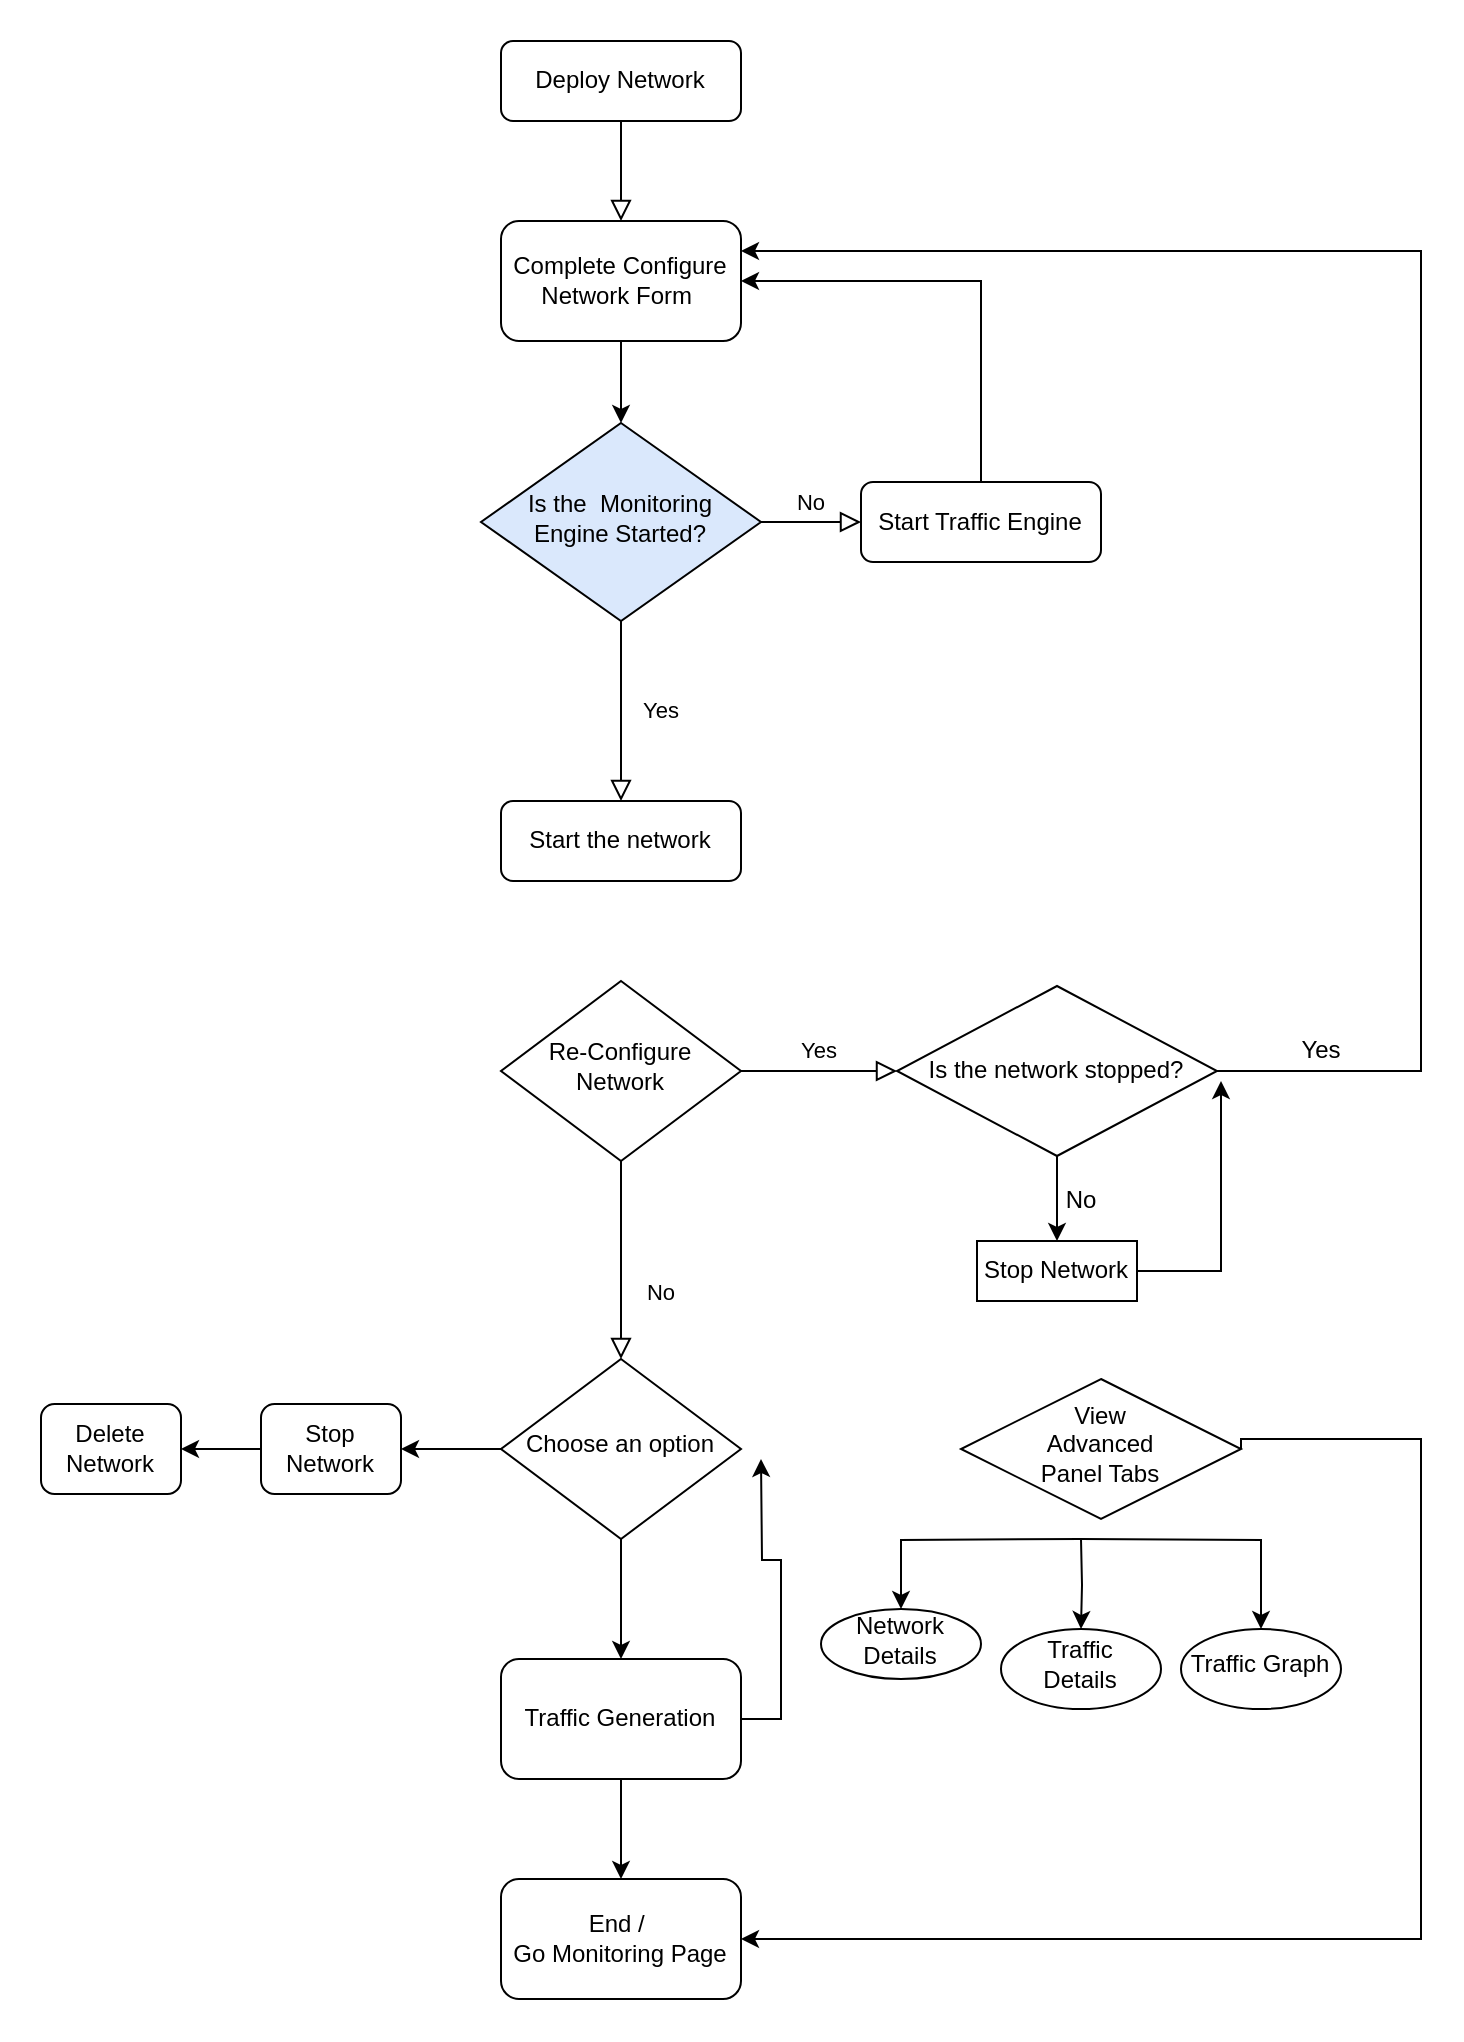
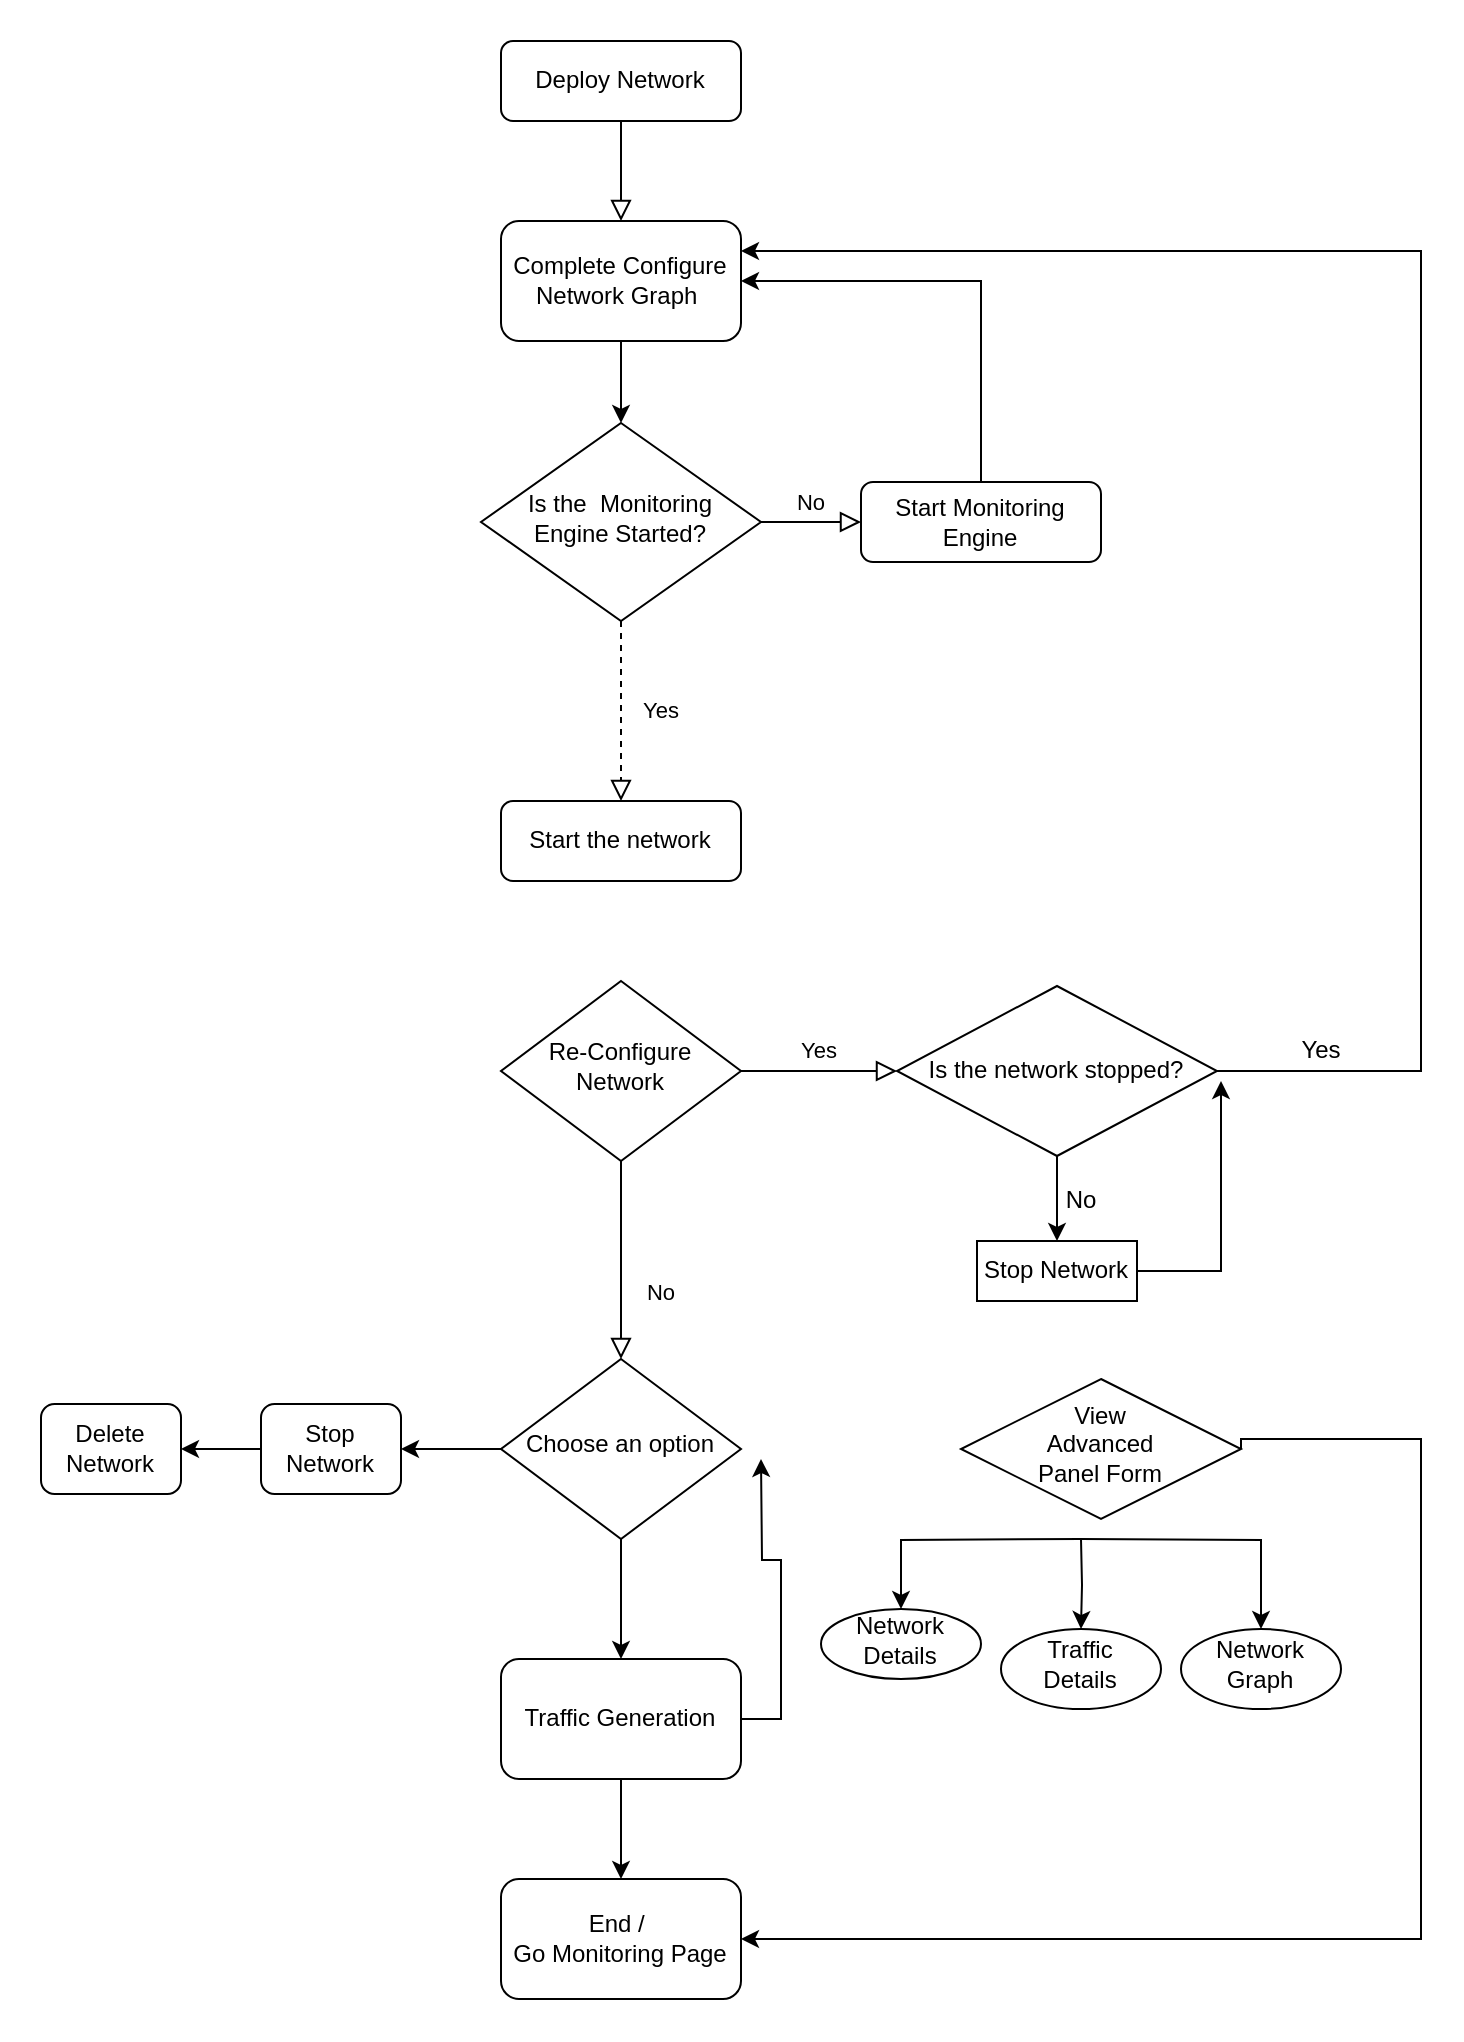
- <mxCell id="13" value="Complete Configure Network Form&amp;nbsp;" style="rounded=1;whiteSpace=wrap;html=1;" parent="1" vertex="1"><mxGeometry x="250" y="110" width="120" height="60" as="geometry" /></mxCell>
+ <mxCell id="13" value="Complete Configure Network Graph&amp;nbsp;" style="rounded=1;whiteSpace=wrap;html=1;" parent="1" vertex="1"><mxGeometry x="250" y="110" width="120" height="60" as="geometry" /></mxCell>
- <mxCell id="6" value="Is the&amp;nbsp; Monitoring Engine Started?" style="rhombus;whiteSpace=wrap;html=1;shadow=0;fontFamily=Helvetica;fontSize=12;align=center;strokeWidth=1;spacing=6;spacingTop=-4;fillColor=#dae8fc;" parent="1" vertex="1"><mxGeometry x="240" y="211" width="140" height="99" as="geometry" /></mxCell>
+ <mxCell id="6" value="Is the&amp;nbsp; Monitoring Engine Started?" style="rhombus;whiteSpace=wrap;html=1;shadow=0;fontFamily=Helvetica;fontSize=12;align=center;strokeWidth=1;spacing=6;spacingTop=-4;" parent="1" vertex="1"><mxGeometry x="240" y="211" width="140" height="99" as="geometry" /></mxCell>
- <mxCell id="8" value="Start Traffic Engine" style="rounded=1;whiteSpace=wrap;html=1;fontSize=12;glass=0;strokeWidth=1;shadow=0;" parent="1" vertex="1"><mxGeometry x="430" y="240.5" width="120" height="40" as="geometry" /></mxCell>
+ <mxCell id="8" value="Start Monitoring Engine" style="rounded=1;whiteSpace=wrap;html=1;fontSize=12;glass=0;strokeWidth=1;shadow=0;" parent="1" vertex="1"><mxGeometry x="430" y="240.5" width="120" height="40" as="geometry" /></mxCell>
- <mxCell id="4" value="Yes" style="rounded=0;html=1;jettySize=auto;orthogonalLoop=1;fontSize=11;endArrow=block;endFill=0;endSize=8;strokeWidth=1;shadow=0;labelBackgroundColor=none;edgeStyle=orthogonalEdgeStyle;exitX=0.5;exitY=1;exitDx=0;exitDy=0;entryX=0.5;entryY=0;entryDx=0;entryDy=0;" parent="1" source="6" target="14" edge="1"><mxGeometry y="20" relative="1" as="geometry"><mxPoint as="offset" /><mxPoint x="310" y="357" as="sourcePoint" /><mxPoint x="310" y="370" as="targetPoint" /><Array as="points" /></mxGeometry></mxCell>
+ <mxCell id="4" value="Yes" style="rounded=0;html=1;jettySize=auto;orthogonalLoop=1;fontSize=11;endArrow=block;endFill=0;endSize=8;strokeWidth=1;shadow=0;labelBackgroundColor=none;edgeStyle=orthogonalEdgeStyle;exitX=0.5;exitY=1;exitDx=0;exitDy=0;entryX=0.5;entryY=0;entryDx=0;entryDy=0;dashed=1;" parent="1" source="6" target="14" edge="1"><mxGeometry y="20" relative="1" as="geometry"><mxPoint as="offset" /><mxPoint x="310" y="357" as="sourcePoint" /><mxPoint x="310" y="370" as="targetPoint" /><Array as="points" /></mxGeometry></mxCell>
- <mxCell id="39" value="View &lt;br&gt;Advanced &lt;br&gt;Panel Tabs" style="rhombus;whiteSpace=wrap;html=1;shadow=0;fontFamily=Helvetica;fontSize=12;align=center;strokeWidth=1;spacing=6;spacingTop=-4;" vertex="1" parent="1"><mxGeometry x="480" y="689" width="140" height="70" as="geometry" /></mxCell>
+ <mxCell id="39" value="View &lt;br&gt;Advanced &lt;br&gt;Panel Form" style="rhombus;whiteSpace=wrap;html=1;shadow=0;fontFamily=Helvetica;fontSize=12;align=center;strokeWidth=1;spacing=6;spacingTop=-4;" vertex="1" parent="1"><mxGeometry x="480" y="689" width="140" height="70" as="geometry" /></mxCell>
- <mxCell id="38" value="Traffic Graph" style="ellipse;whiteSpace=wrap;html=1;shadow=0;strokeWidth=1;spacing=6;spacingTop=-4;rounded=1;" vertex="1" parent="1"><mxGeometry x="590" y="814" width="80" height="40" as="geometry" /></mxCell>
+ <mxCell id="38" value="Network Graph" style="ellipse;whiteSpace=wrap;html=1;shadow=0;strokeWidth=1;spacing=6;spacingTop=-4;rounded=1;" vertex="1" parent="1"><mxGeometry x="590" y="814" width="80" height="40" as="geometry" /></mxCell>
